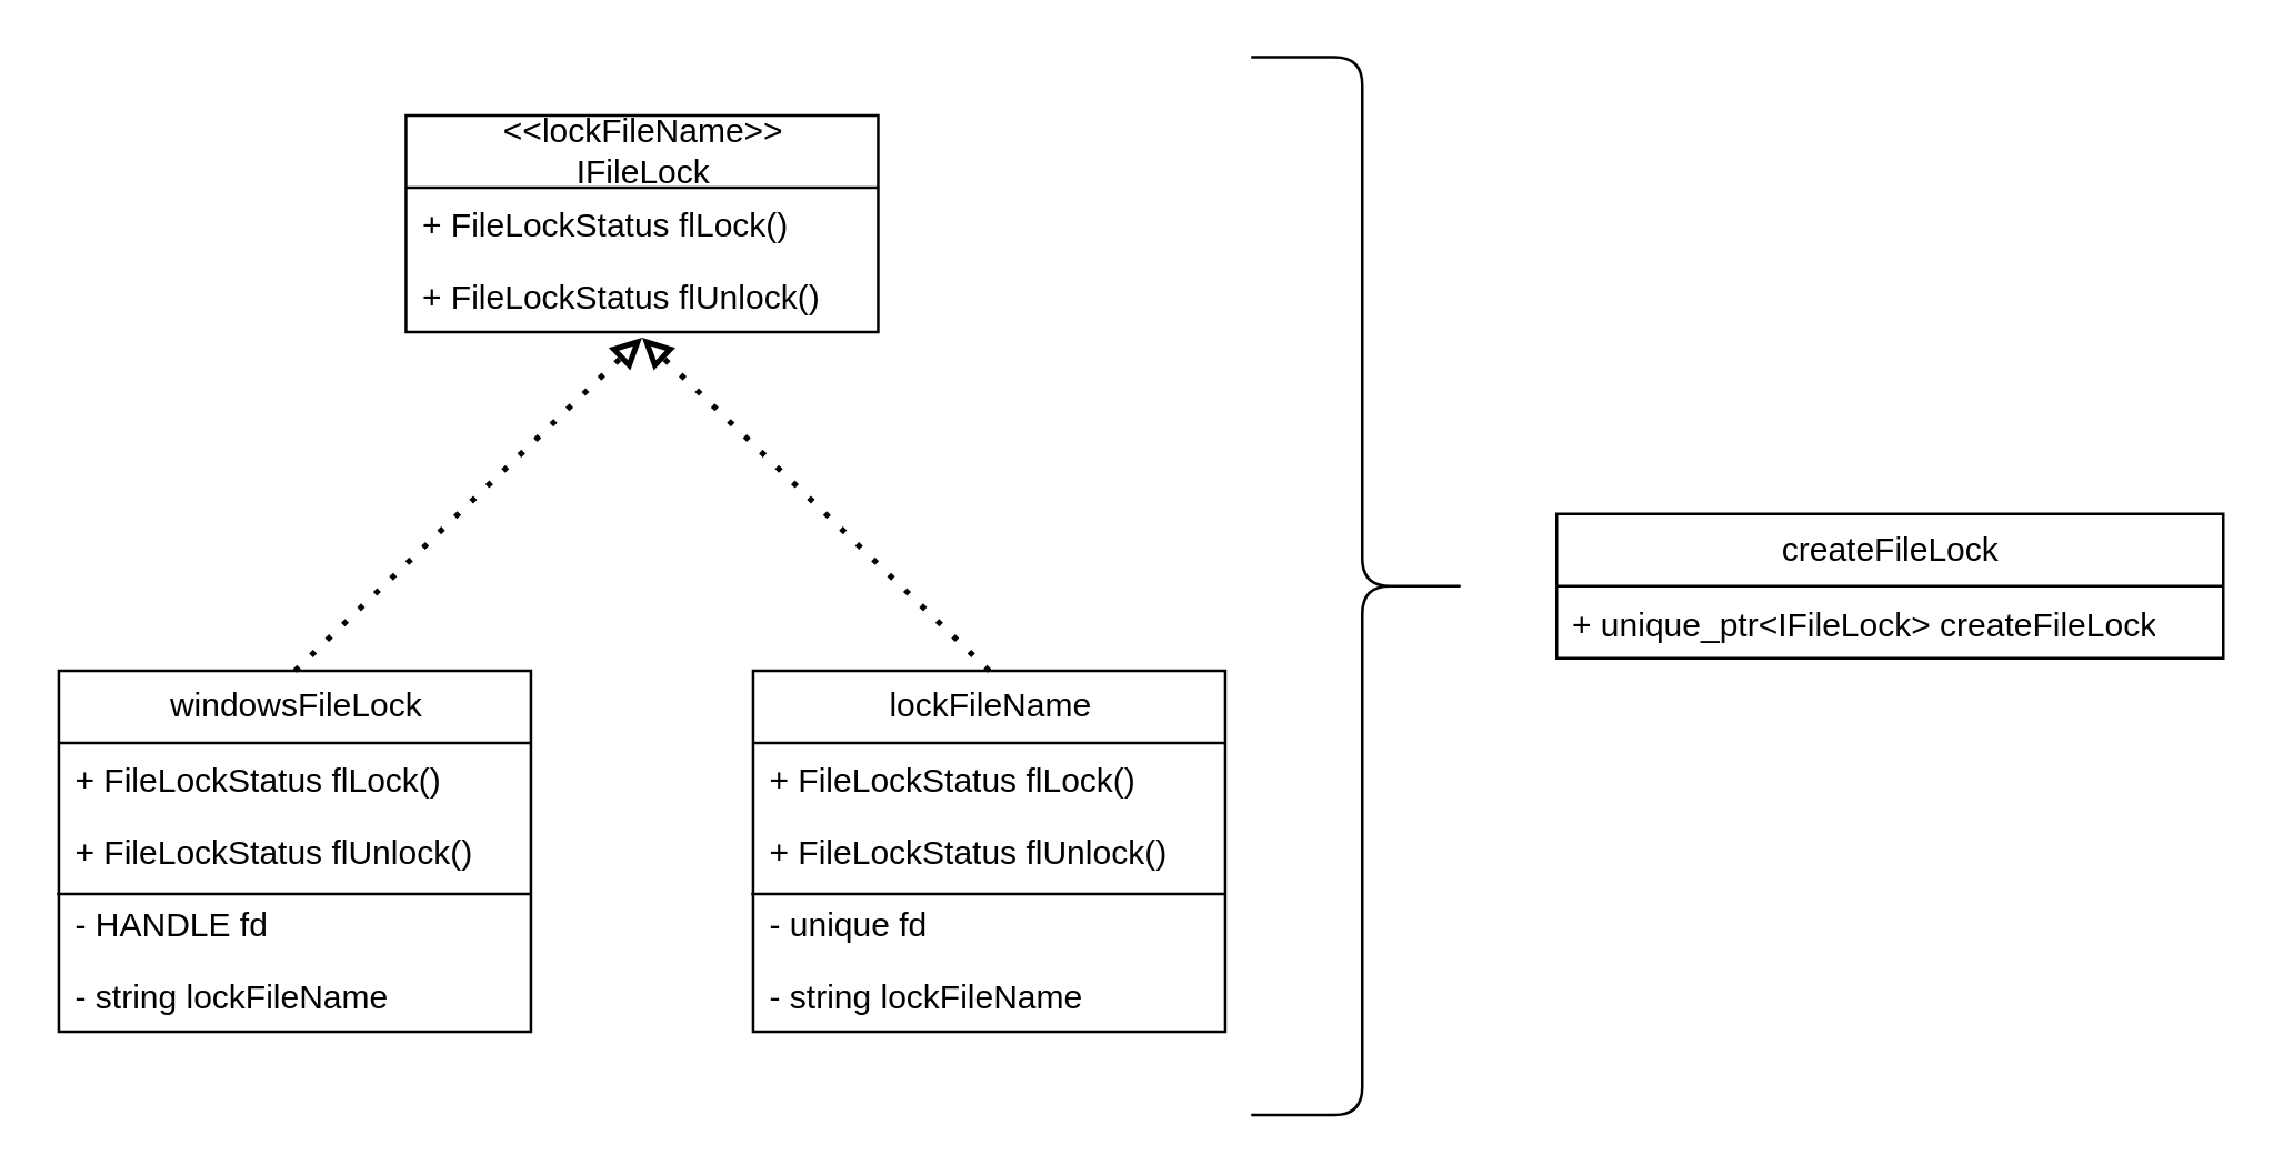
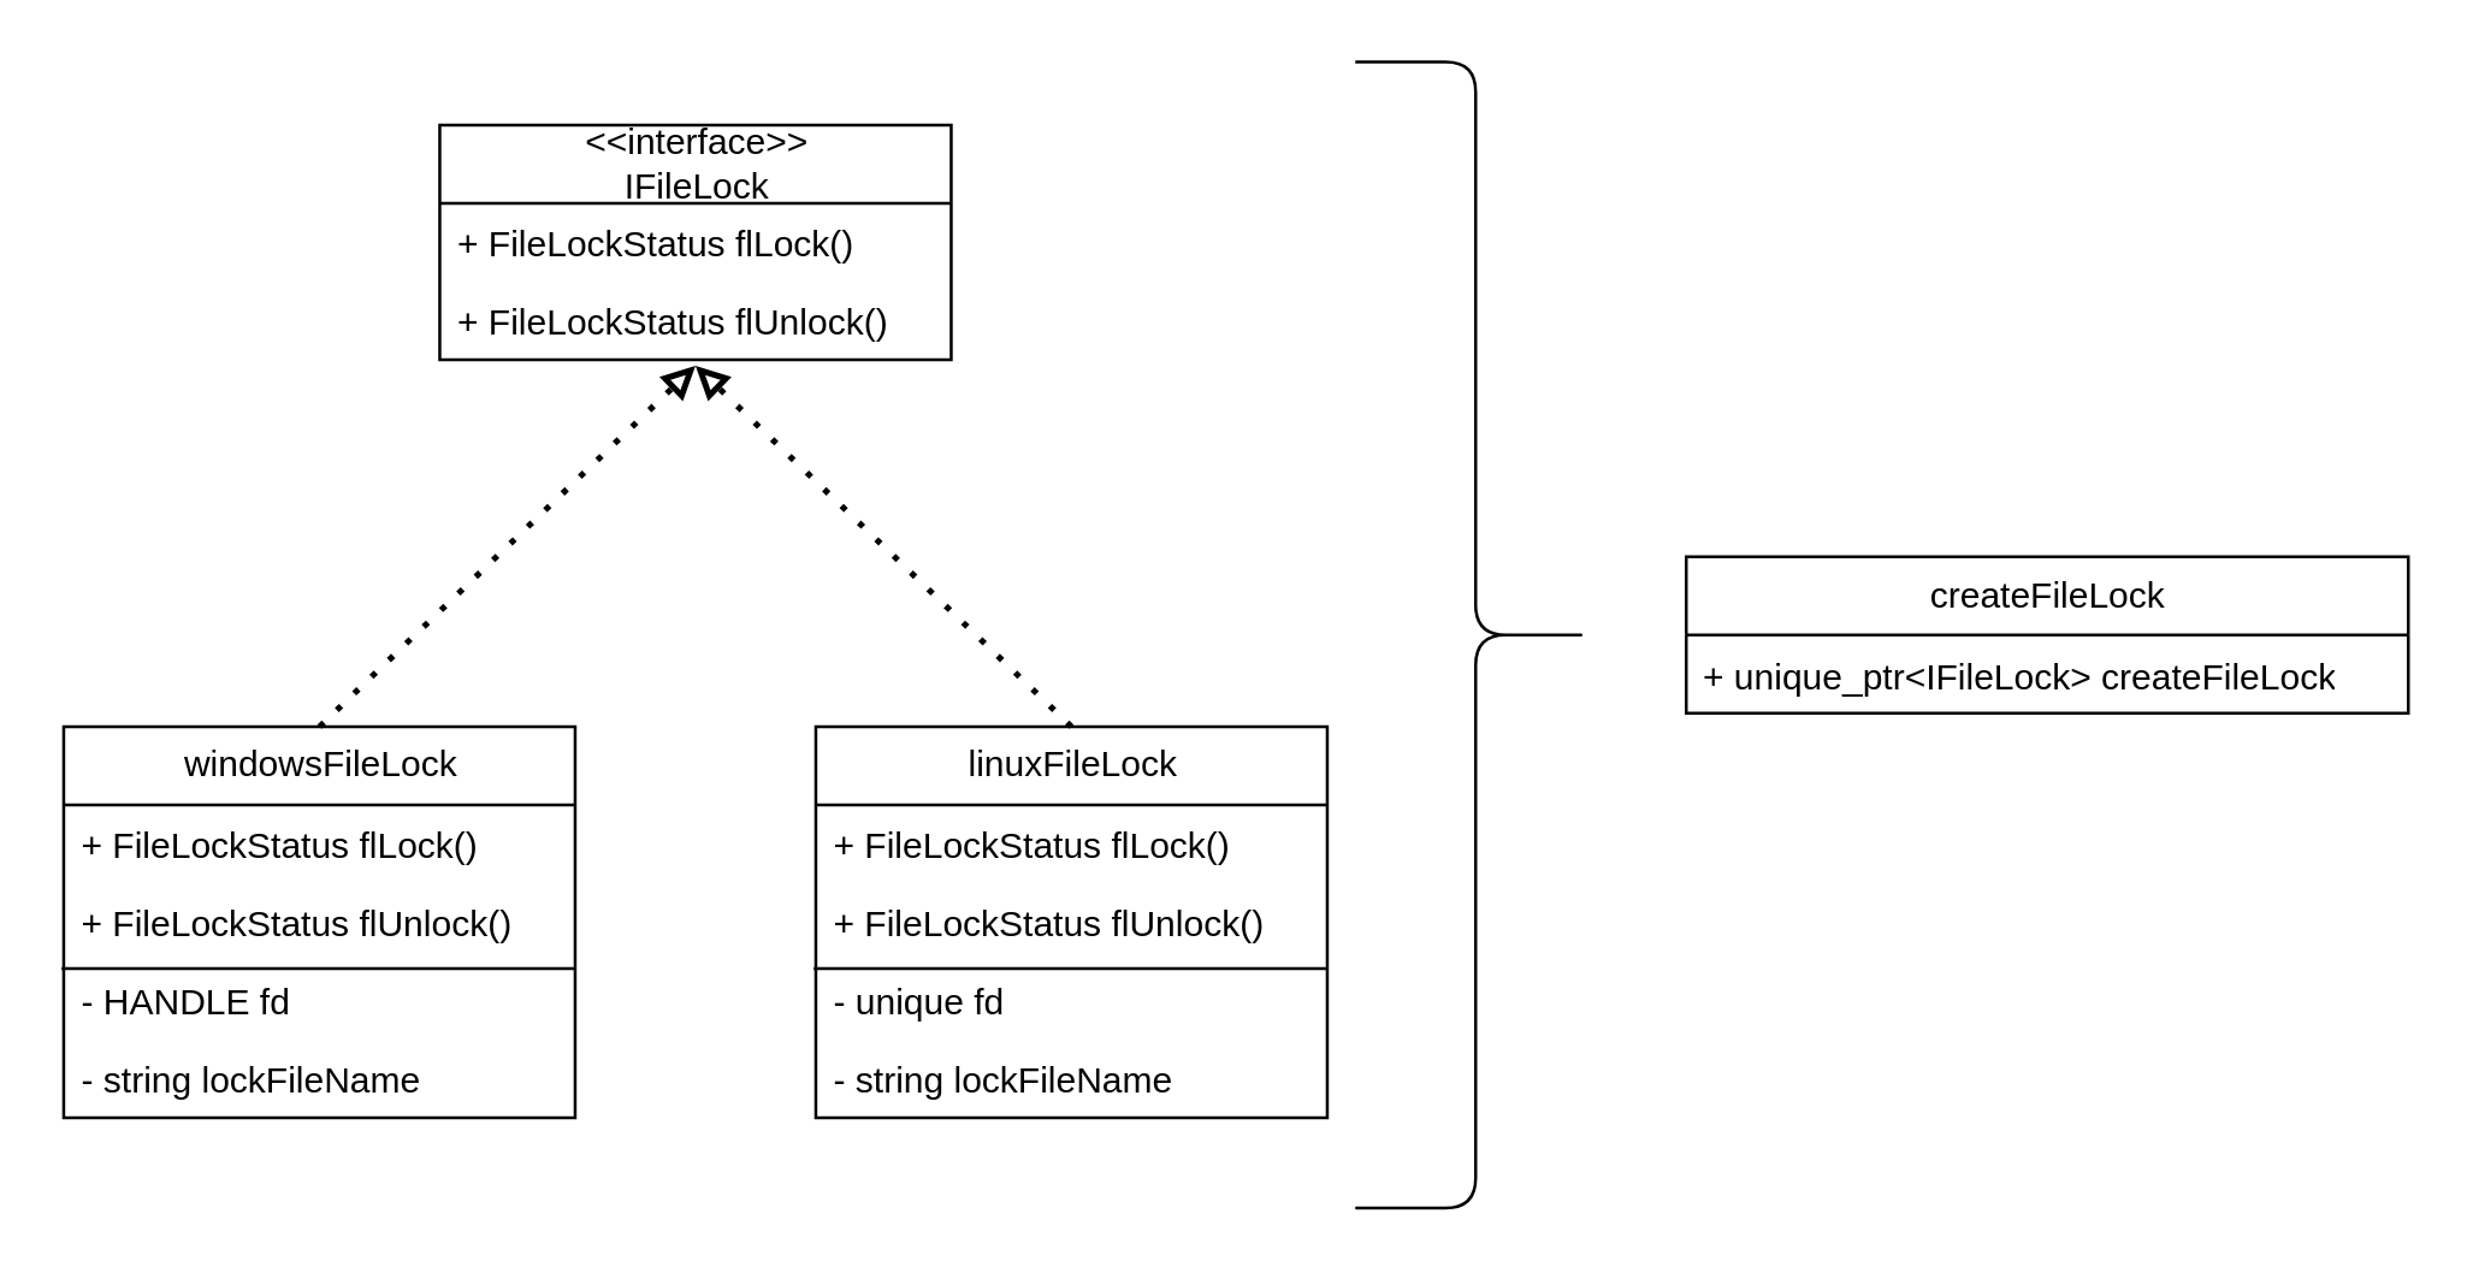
- <mxCell id="2" value="&amp;lt;&amp;lt;lockFileName&amp;gt;&amp;gt;&lt;br&gt;IFileLock" style="swimlane;fontStyle=0;childLayout=stackLayout;horizontal=1;startSize=26;fillColor=none;horizontalStack=0;resizeParent=1;resizeParentMax=0;resizeLast=0;collapsible=1;marginBottom=0;html=1;" parent="1" vertex="1"><mxGeometry x="145.68" y="41" width="170" height="78" as="geometry" /></mxCell>
+ <mxCell id="2" value="&amp;lt;&amp;lt;interface&amp;gt;&amp;gt;&lt;br&gt;IFileLock" style="swimlane;fontStyle=0;childLayout=stackLayout;horizontal=1;startSize=26;fillColor=none;horizontalStack=0;resizeParent=1;resizeParentMax=0;resizeLast=0;collapsible=1;marginBottom=0;html=1;" parent="1" vertex="1"><mxGeometry x="145.68" y="41" width="170" height="78" as="geometry" /></mxCell>
- <mxCell id="11" value="lockFileName" style="swimlane;fontStyle=0;childLayout=stackLayout;horizontal=1;startSize=26;fillColor=none;horizontalStack=0;resizeParent=1;resizeParentMax=0;resizeLast=0;collapsible=1;marginBottom=0;html=1;" parent="1" vertex="1"><mxGeometry x="270.68" y="241" width="170" height="130" as="geometry" /></mxCell>
+ <mxCell id="11" value="linuxFileLock" style="swimlane;fontStyle=0;childLayout=stackLayout;horizontal=1;startSize=26;fillColor=none;horizontalStack=0;resizeParent=1;resizeParentMax=0;resizeLast=0;collapsible=1;marginBottom=0;html=1;" parent="1" vertex="1"><mxGeometry x="270.68" y="241" width="170" height="130" as="geometry" /></mxCell>
